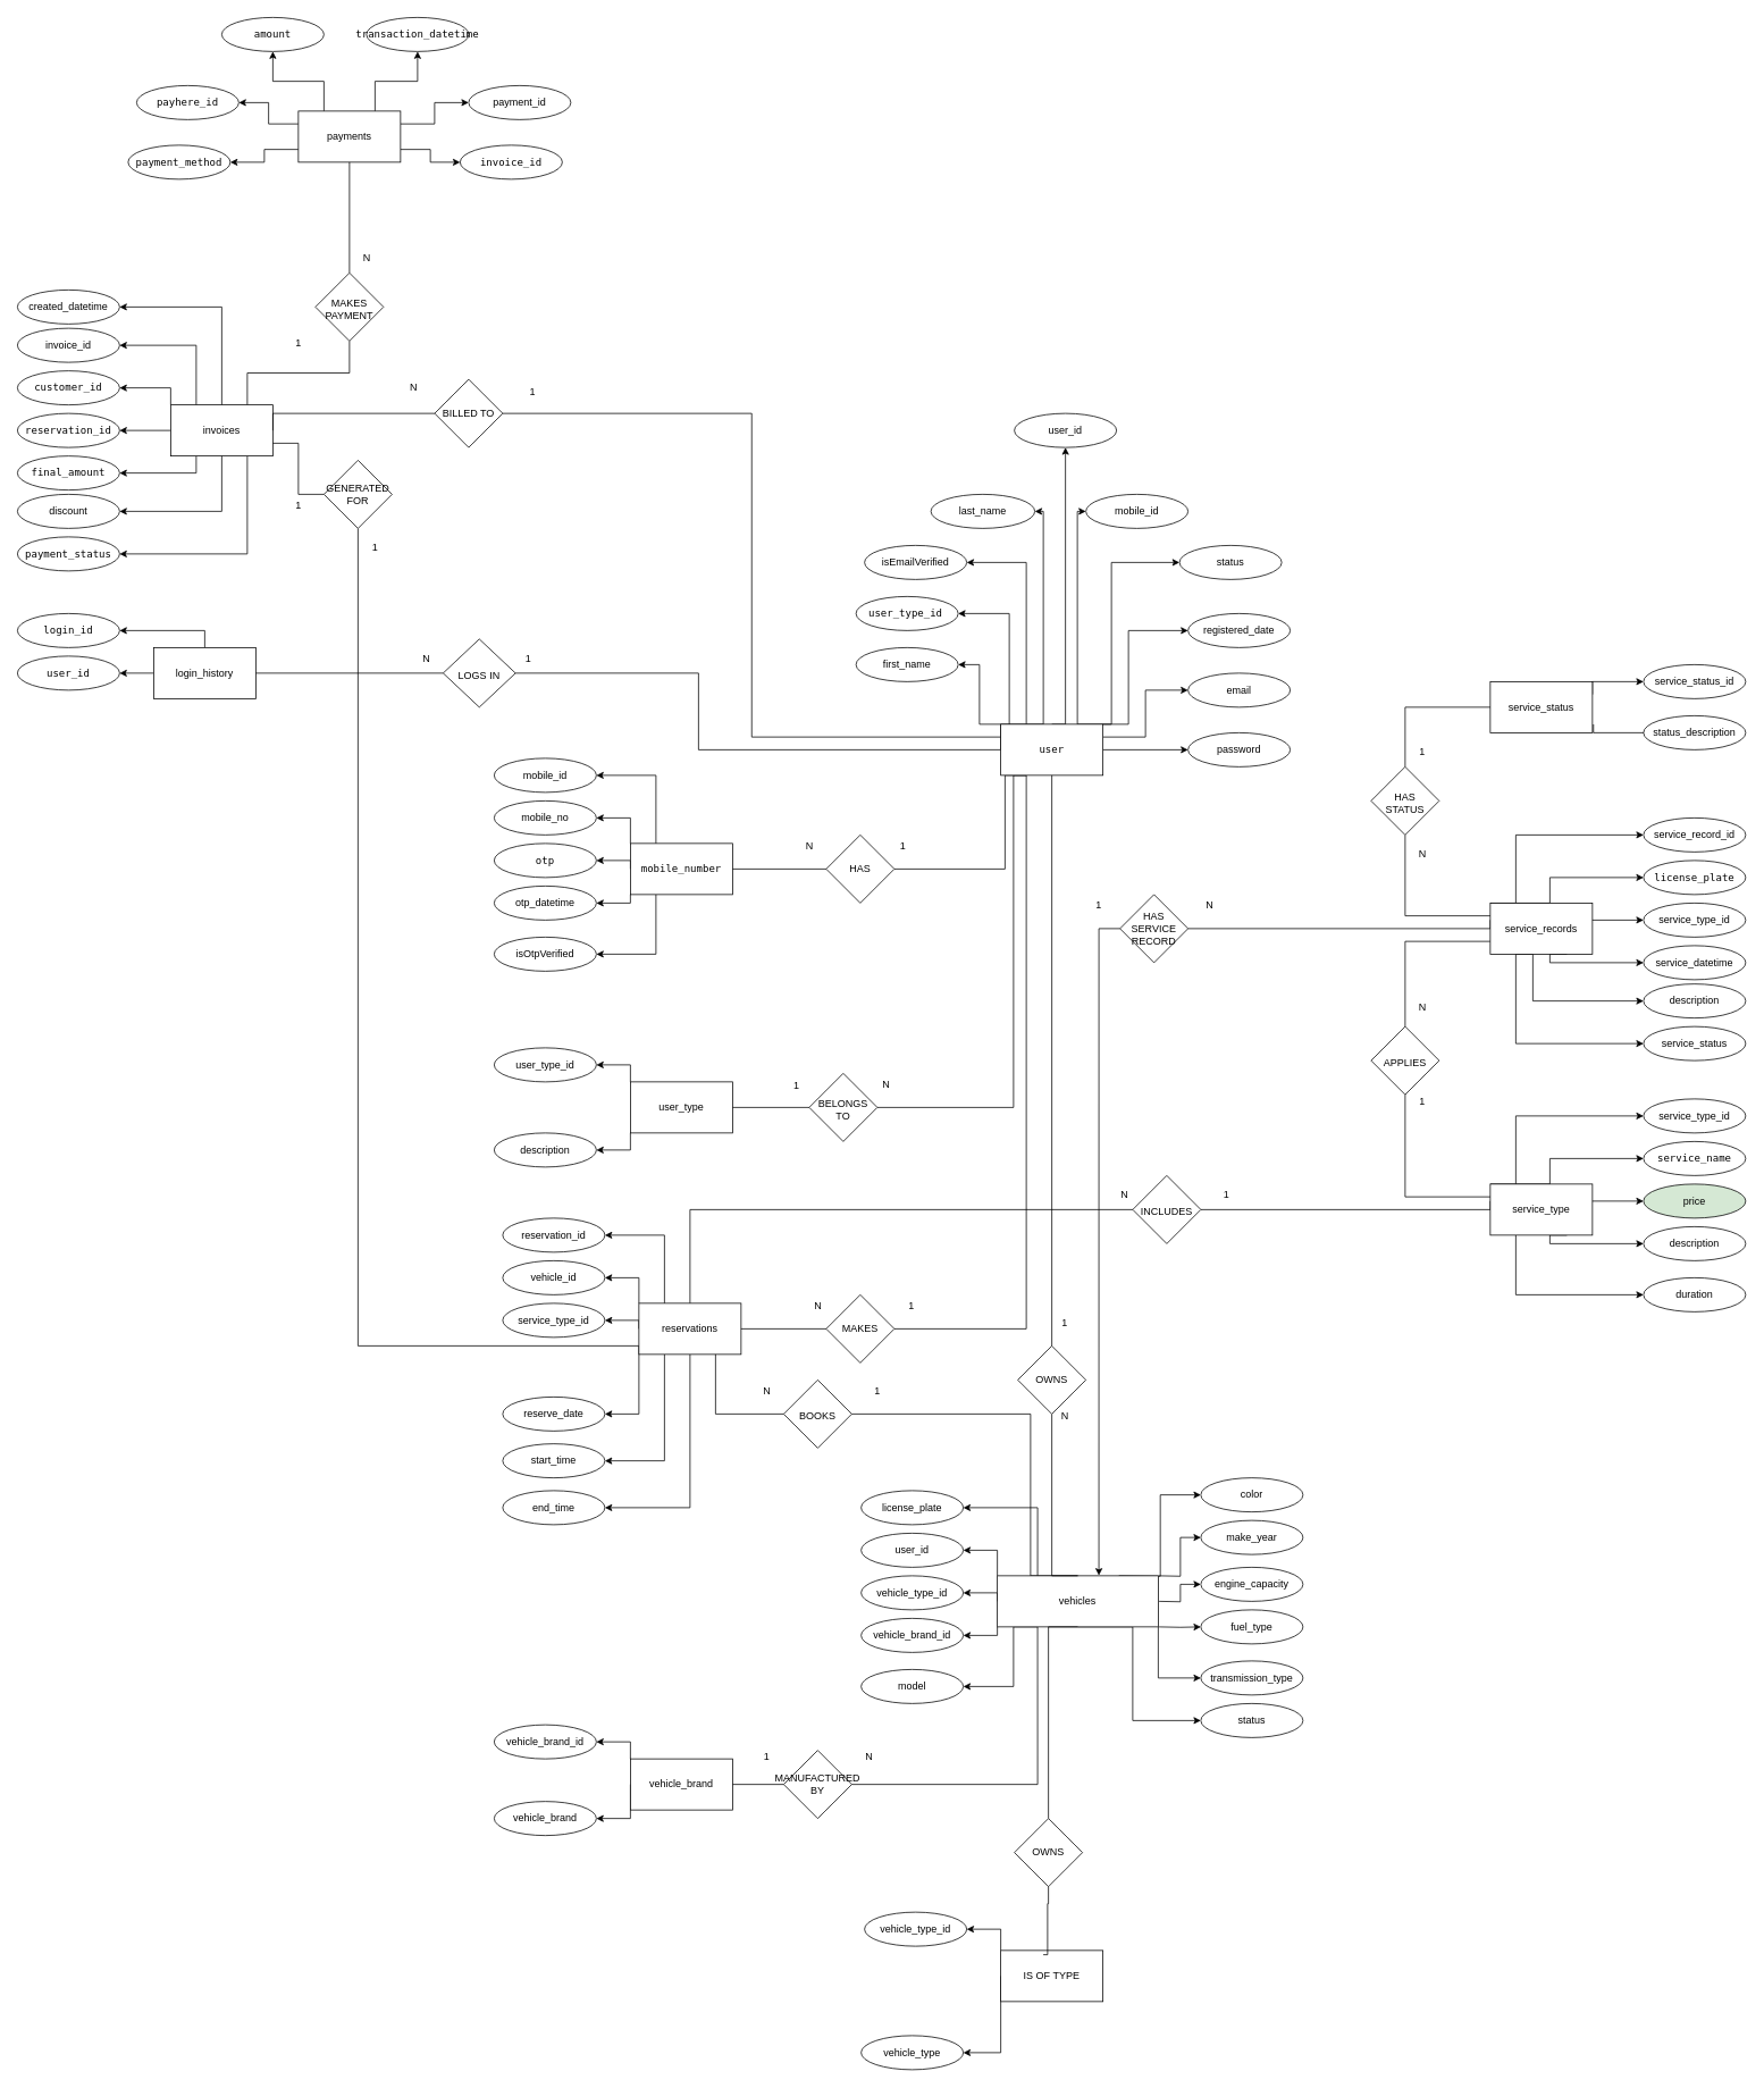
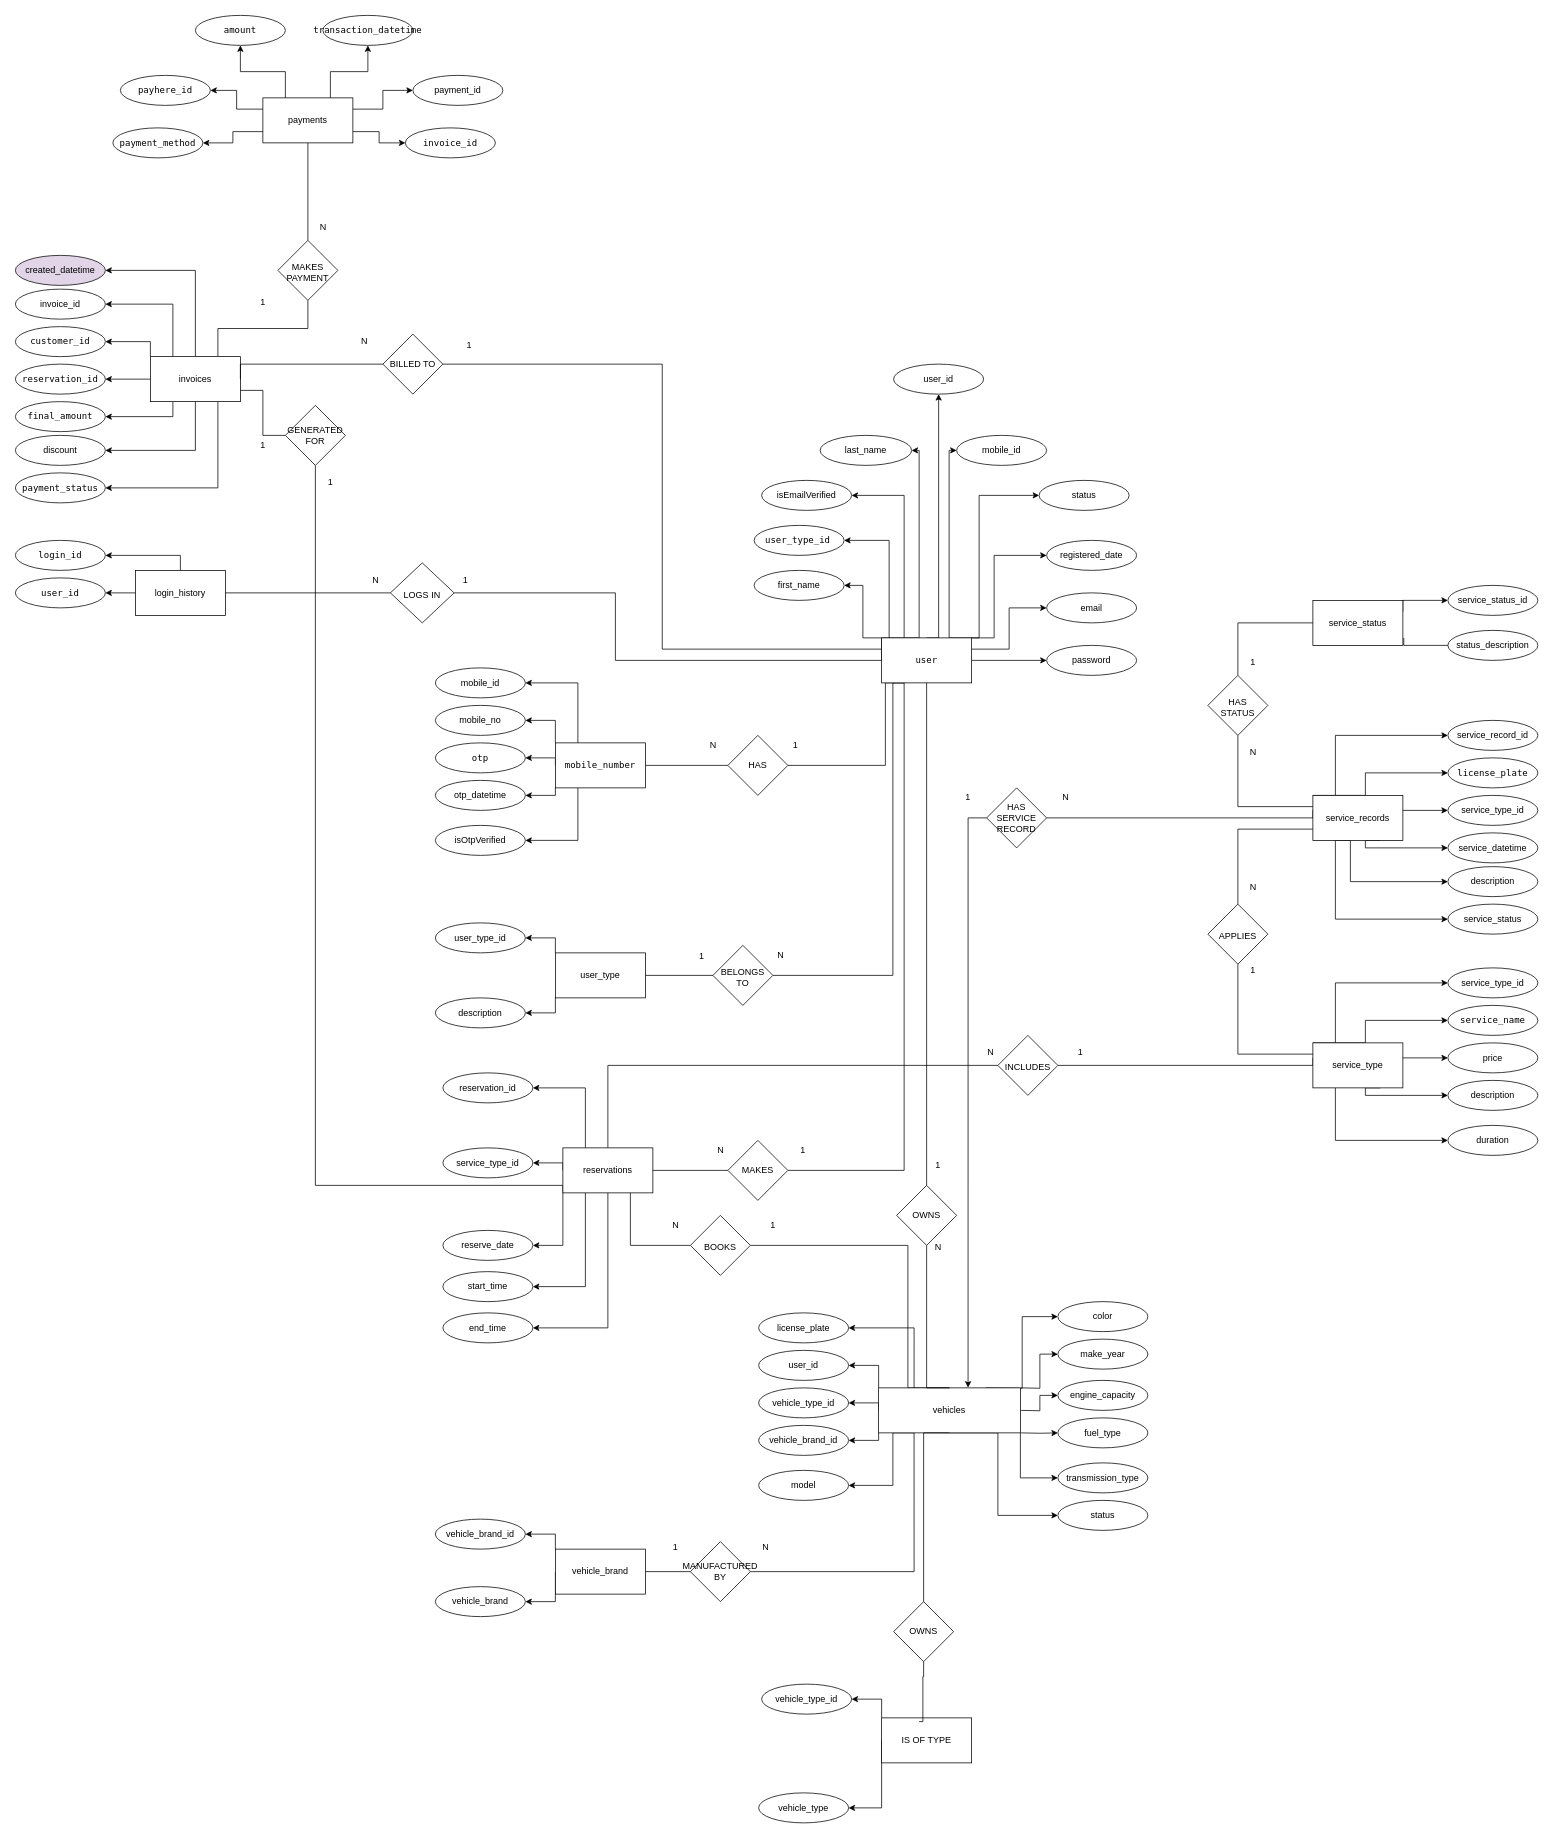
- <mxCell id="138" value="created_datetime" style="ellipse;whiteSpace=wrap;html=1;" vertex="1" parent="1"><mxGeometry x="20" y="340" width="120" height="40" as="geometry" /></mxCell>
+ <mxCell id="138" value="created_datetime" style="ellipse;whiteSpace=wrap;html=1;fillColor=#e1d5e7;" vertex="1" parent="1"><mxGeometry x="20" y="340" width="120" height="40" as="geometry" /></mxCell>
- <mxCell id="102" value="price" style="ellipse;whiteSpace=wrap;html=1;fillColor=#d5e8d4;" vertex="1" parent="1"><mxGeometry x="1930" y="1390" width="120" height="40" as="geometry" /></mxCell>
+ <mxCell id="102" value="price" style="ellipse;whiteSpace=wrap;html=1;" vertex="1" parent="1"><mxGeometry x="1930" y="1390" width="120" height="40" as="geometry" /></mxCell>
- <mxCell id="88" value="vehicle_id" style="ellipse;whiteSpace=wrap;html=1;" vertex="1" parent="1"><mxGeometry x="590" y="1480" width="120" height="40" as="geometry" /></mxCell>
- <mxCell id="82" style="edgeStyle=orthogonalEdgeStyle;rounded=0;orthogonalLoop=1;jettySize=auto;html=1;exitX=0;exitY=0;exitDx=0;exitDy=0;entryX=1;entryY=0.5;entryDx=0;entryDy=0;" edge="1" parent="1" source="87" target="88"><mxGeometry relative="1" as="geometry" /></mxCell>
